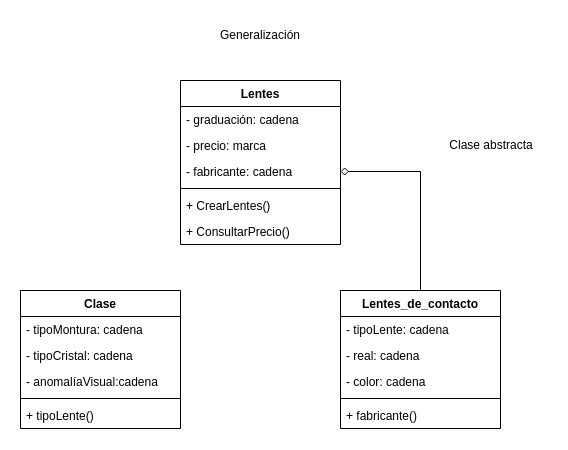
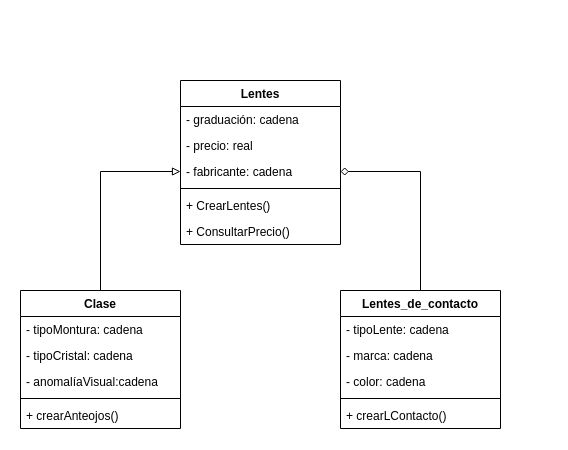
- <mxCell id="23" value="Generalización" style="text;html=1;strokeColor=none;fillColor=none;align=center;verticalAlign=middle;whiteSpace=wrap;rounded=0;" vertex="1" parent="1"><mxGeometry x="230" y="20" width="60" height="30" as="geometry" /></mxCell>
- <mxCell id="16" value="- precio: marca" style="text;strokeColor=none;fillColor=none;align=left;verticalAlign=top;spacingLeft=4;spacingRight=4;overflow=hidden;rotatable=0;points=[[0,0.5],[1,0.5]];portConstraint=eastwest;" vertex="1" parent="14"><mxGeometry y="52" width="160" height="26" as="geometry" /></mxCell>
+ <mxCell id="16" value="- precio: real" style="text;strokeColor=none;fillColor=none;align=left;verticalAlign=top;spacingLeft=4;spacingRight=4;overflow=hidden;rotatable=0;points=[[0,0.5],[1,0.5]];portConstraint=eastwest;" vertex="1" parent="14"><mxGeometry y="52" width="160" height="26" as="geometry" /></mxCell>
- <mxCell id="24" value="Clase abstracta" style="text;html=1;strokeColor=none;fillColor=none;align=center;verticalAlign=middle;whiteSpace=wrap;rounded=0;" vertex="1" parent="1"><mxGeometry x="436" y="130" width="110" height="30" as="geometry" /></mxCell>
+ <mxCell id="21" value="" style="endArrow=block;html=1;rounded=0;endFill=0;exitX=0.5;exitY=0;exitDx=0;exitDy=0;entryX=0;entryY=0.5;entryDx=0;entryDy=0;" edge="1" parent="1" source="2" target="17"><mxGeometry width="50" height="50" relative="1" as="geometry"><mxPoint x="70" y="240" as="sourcePoint" /><mxPoint x="120" y="190" as="targetPoint" /><Array as="points"><mxPoint x="100" y="171" /></Array></mxGeometry></mxCell>
- <mxCell id="10" value="- real: cadena" style="text;strokeColor=none;fillColor=none;align=left;verticalAlign=top;spacingLeft=4;spacingRight=4;overflow=hidden;rotatable=0;points=[[0,0.5],[1,0.5]];portConstraint=eastwest;" vertex="1" parent="8"><mxGeometry y="52" width="160" height="26" as="geometry" /></mxCell>
+ <mxCell id="10" value="- marca: cadena" style="text;strokeColor=none;fillColor=none;align=left;verticalAlign=top;spacingLeft=4;spacingRight=4;overflow=hidden;rotatable=0;points=[[0,0.5],[1,0.5]];portConstraint=eastwest;" vertex="1" parent="8"><mxGeometry y="52" width="160" height="26" as="geometry" /></mxCell>
- <mxCell id="7" value="+ tipoLente()" style="text;strokeColor=none;fillColor=none;align=left;verticalAlign=top;spacingLeft=4;spacingRight=4;overflow=hidden;rotatable=0;points=[[0,0.5],[1,0.5]];portConstraint=eastwest;" vertex="1" parent="2"><mxGeometry y="112" width="160" height="26" as="geometry" /></mxCell>
+ <mxCell id="7" value="+ crearAnteojos()" style="text;strokeColor=none;fillColor=none;align=left;verticalAlign=top;spacingLeft=4;spacingRight=4;overflow=hidden;rotatable=0;points=[[0,0.5],[1,0.5]];portConstraint=eastwest;" vertex="1" parent="2"><mxGeometry y="112" width="160" height="26" as="geometry" /></mxCell>
- <mxCell id="13" value="+ fabricante()" style="text;strokeColor=none;fillColor=none;align=left;verticalAlign=top;spacingLeft=4;spacingRight=4;overflow=hidden;rotatable=0;points=[[0,0.5],[1,0.5]];portConstraint=eastwest;" vertex="1" parent="8"><mxGeometry y="112" width="160" height="26" as="geometry" /></mxCell>
+ <mxCell id="13" value="+ crearLContacto()" style="text;strokeColor=none;fillColor=none;align=left;verticalAlign=top;spacingLeft=4;spacingRight=4;overflow=hidden;rotatable=0;points=[[0,0.5],[1,0.5]];portConstraint=eastwest;" vertex="1" parent="8"><mxGeometry y="112" width="160" height="26" as="geometry" /></mxCell>
